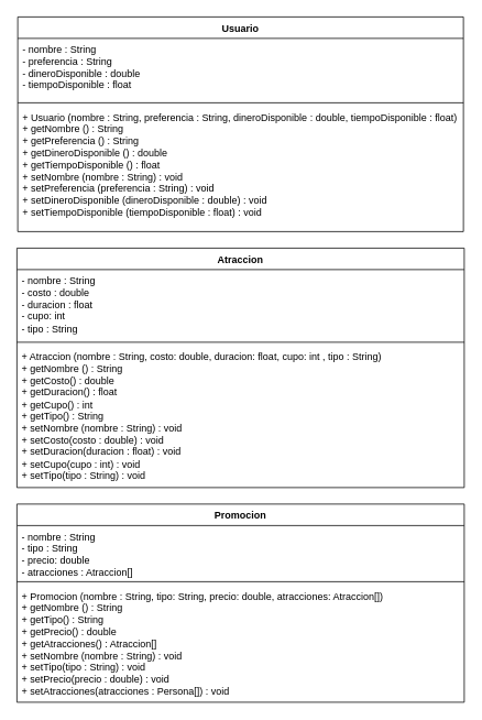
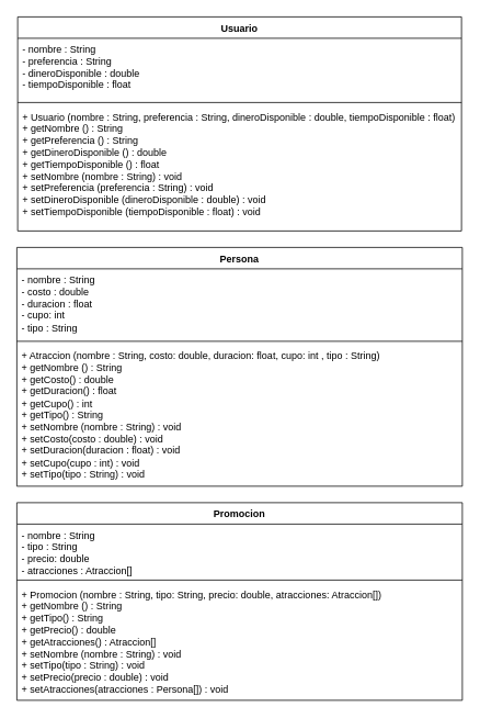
- <mxCell id="6" value="Atraccion" style="swimlane;fontStyle=1;align=center;verticalAlign=top;childLayout=stackLayout;horizontal=1;startSize=26;horizontalStack=0;resizeParent=1;resizeParentMax=0;resizeLast=0;collapsible=1;marginBottom=0;whiteSpace=wrap;html=1;" vertex="1" parent="1"><mxGeometry x="20" y="300" width="542" height="290" as="geometry" /></mxCell>
+ <mxCell id="6" value="Persona" style="swimlane;fontStyle=1;align=center;verticalAlign=top;childLayout=stackLayout;horizontal=1;startSize=26;horizontalStack=0;resizeParent=1;resizeParentMax=0;resizeLast=0;collapsible=1;marginBottom=0;whiteSpace=wrap;html=1;" vertex="1" parent="1"><mxGeometry x="20" y="300" width="542" height="290" as="geometry" /></mxCell>
